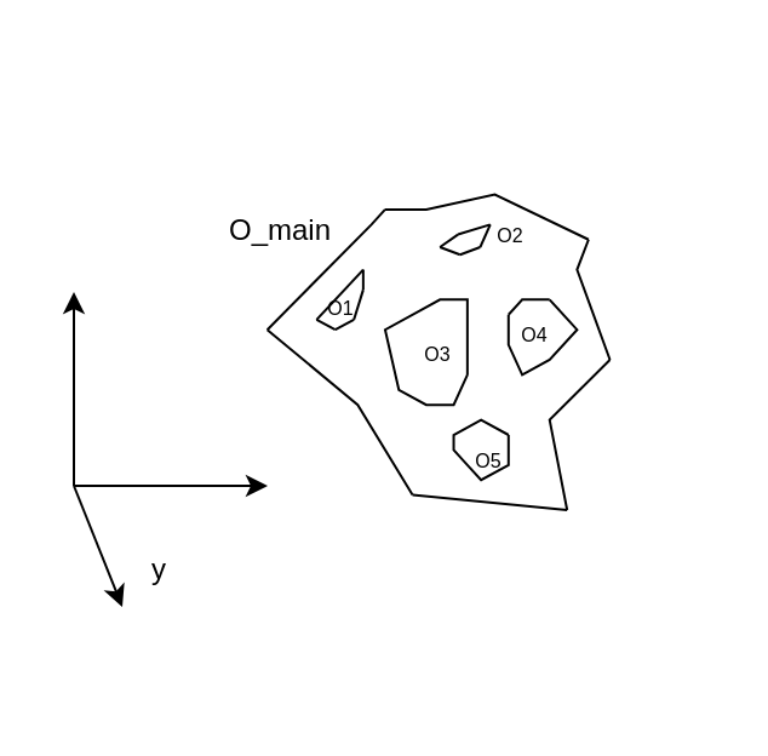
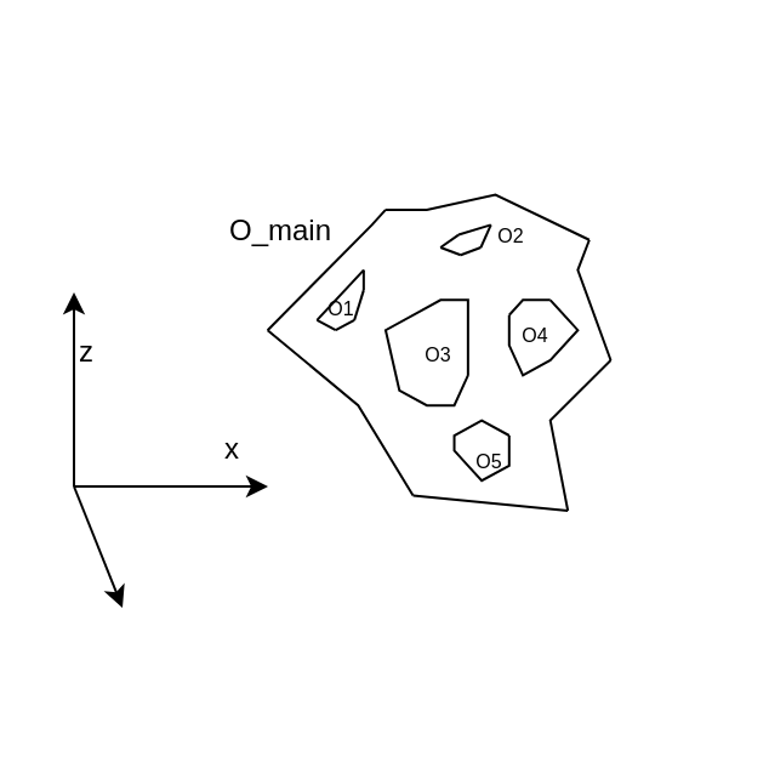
+ <mxCell id="6" value="z" style="text;html=1;align=center;verticalAlign=middle;resizable=0;points=[];autosize=1;strokeColor=none;fillColor=none;" parent="2" vertex="1"><mxGeometry y="10" width="30" height="30" as="geometry" /></mxCell>
+ <mxCell id="7" value="x" style="text;html=1;align=center;verticalAlign=middle;resizable=0;points=[];autosize=1;strokeColor=none;fillColor=none;" parent="2" vertex="1"><mxGeometry x="60" y="50" width="30" height="30" as="geometry" /></mxCell>
- <mxCell id="8" value="y" style="text;html=1;align=center;verticalAlign=middle;resizable=0;points=[];autosize=1;strokeColor=none;fillColor=none;" parent="2" vertex="1"><mxGeometry x="30" y="100" width="30" height="30" as="geometry" /></mxCell>
